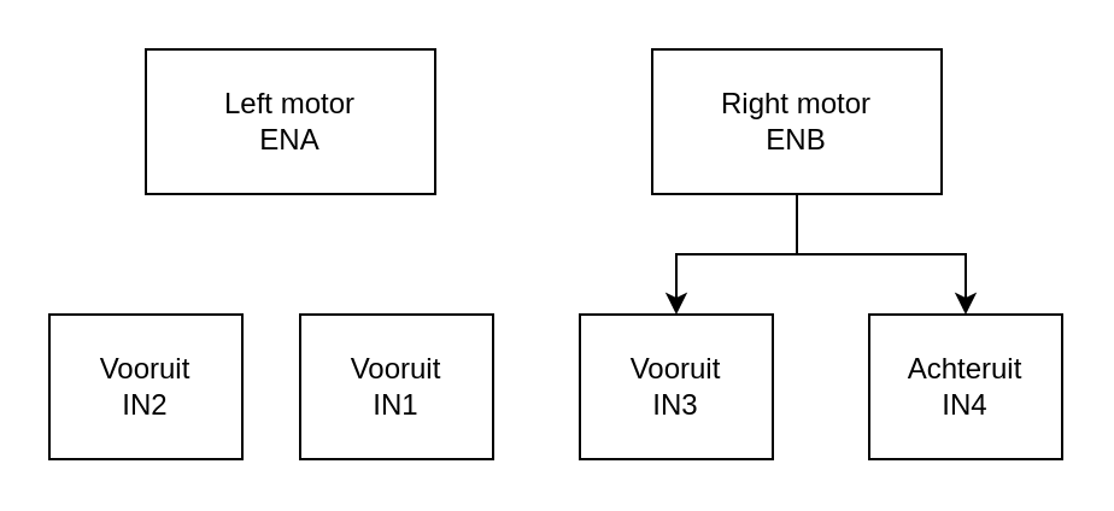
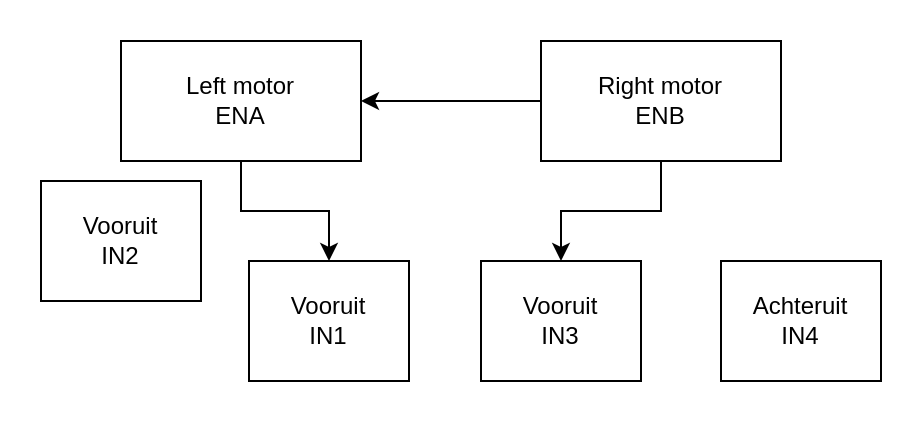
+ <mxCell id="2" style="edgeStyle=orthogonalEdgeStyle;rounded=0;orthogonalLoop=1;jettySize=auto;html=1;entryX=0.5;entryY=0;entryDx=0;entryDy=0;" parent="1" source="3" target="8" edge="1"><mxGeometry relative="1" as="geometry"><mxPoint x="190" y="130" as="targetPoint" /></mxGeometry></mxCell>
- <mxCell id="5" style="edgeStyle=orthogonalEdgeStyle;rounded=0;orthogonalLoop=1;jettySize=auto;html=1;entryX=0.5;entryY=0;entryDx=0;entryDy=0;" parent="1" source="6" target="10" edge="1"><mxGeometry relative="1" as="geometry"><mxPoint x="380" y="130" as="targetPoint" /></mxGeometry></mxCell>
+ <mxCell id="5" style="edgeStyle=orthogonalEdgeStyle;rounded=0;orthogonalLoop=1;jettySize=auto;html=1;" parent="1" source="6" target="3" edge="1"><mxGeometry relative="1" as="geometry"><mxPoint x="380" y="130" as="targetPoint" /></mxGeometry></mxCell>
- <mxCell id="7" value="Vooruit&lt;br&gt;IN2" style="rounded=0;whiteSpace=wrap;html=1;shadow=0;" parent="1" vertex="1"><mxGeometry x="20" y="130" width="80" height="60" as="geometry" /></mxCell>
+ <mxCell id="7" value="Vooruit&lt;br&gt;IN2" style="rounded=0;whiteSpace=wrap;html=1;shadow=0;" parent="1" vertex="1"><mxGeometry x="20" y="90" width="80" height="60" as="geometry" /></mxCell>
